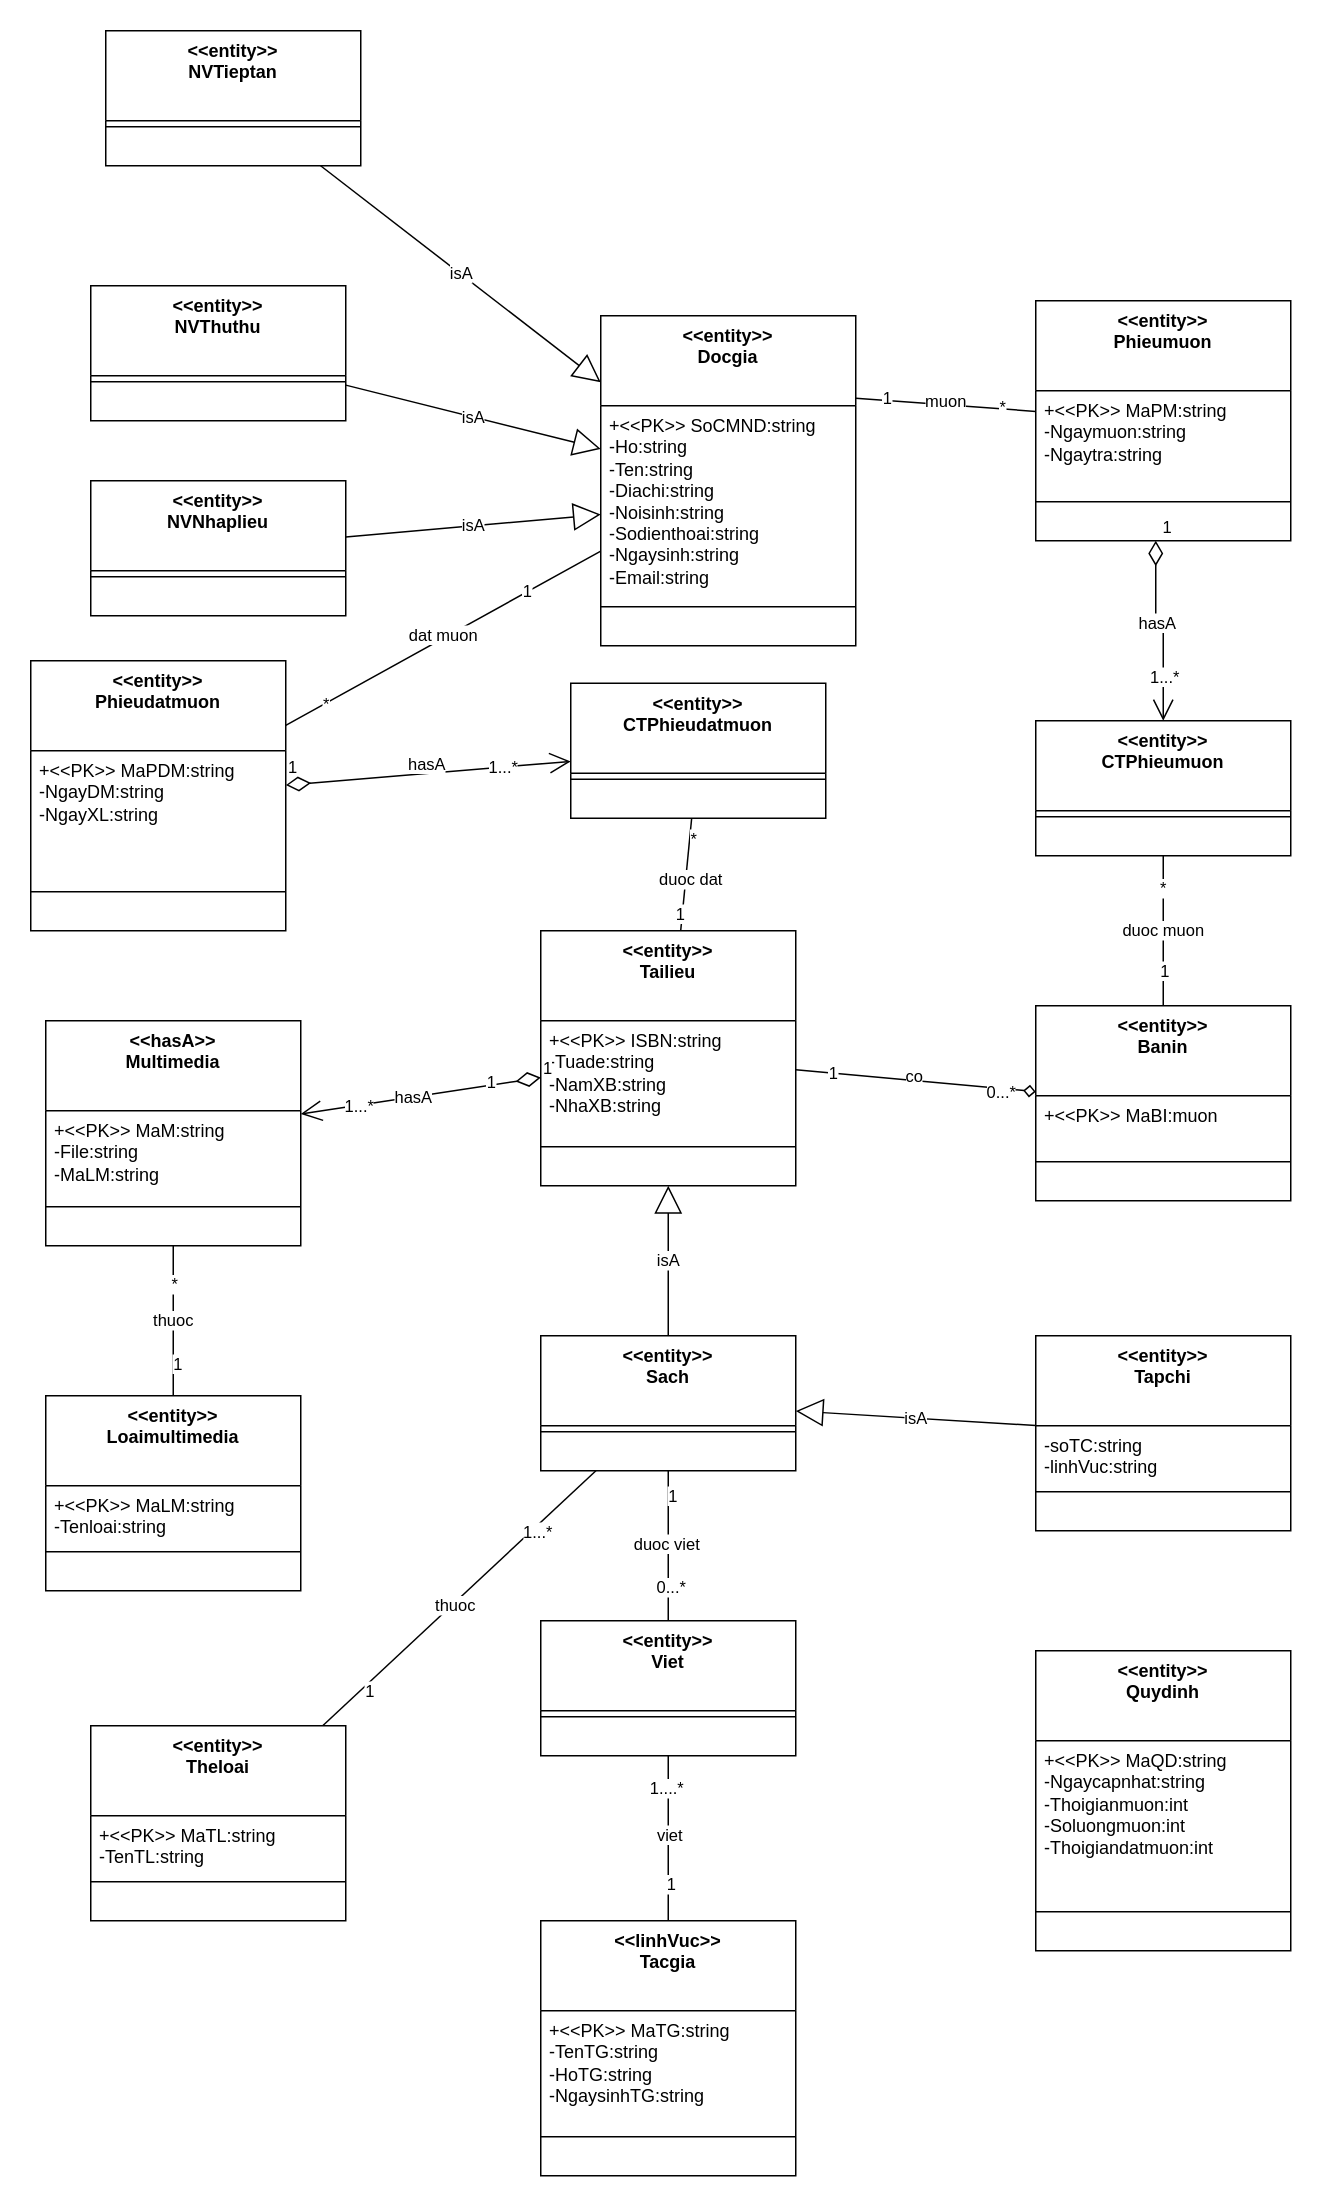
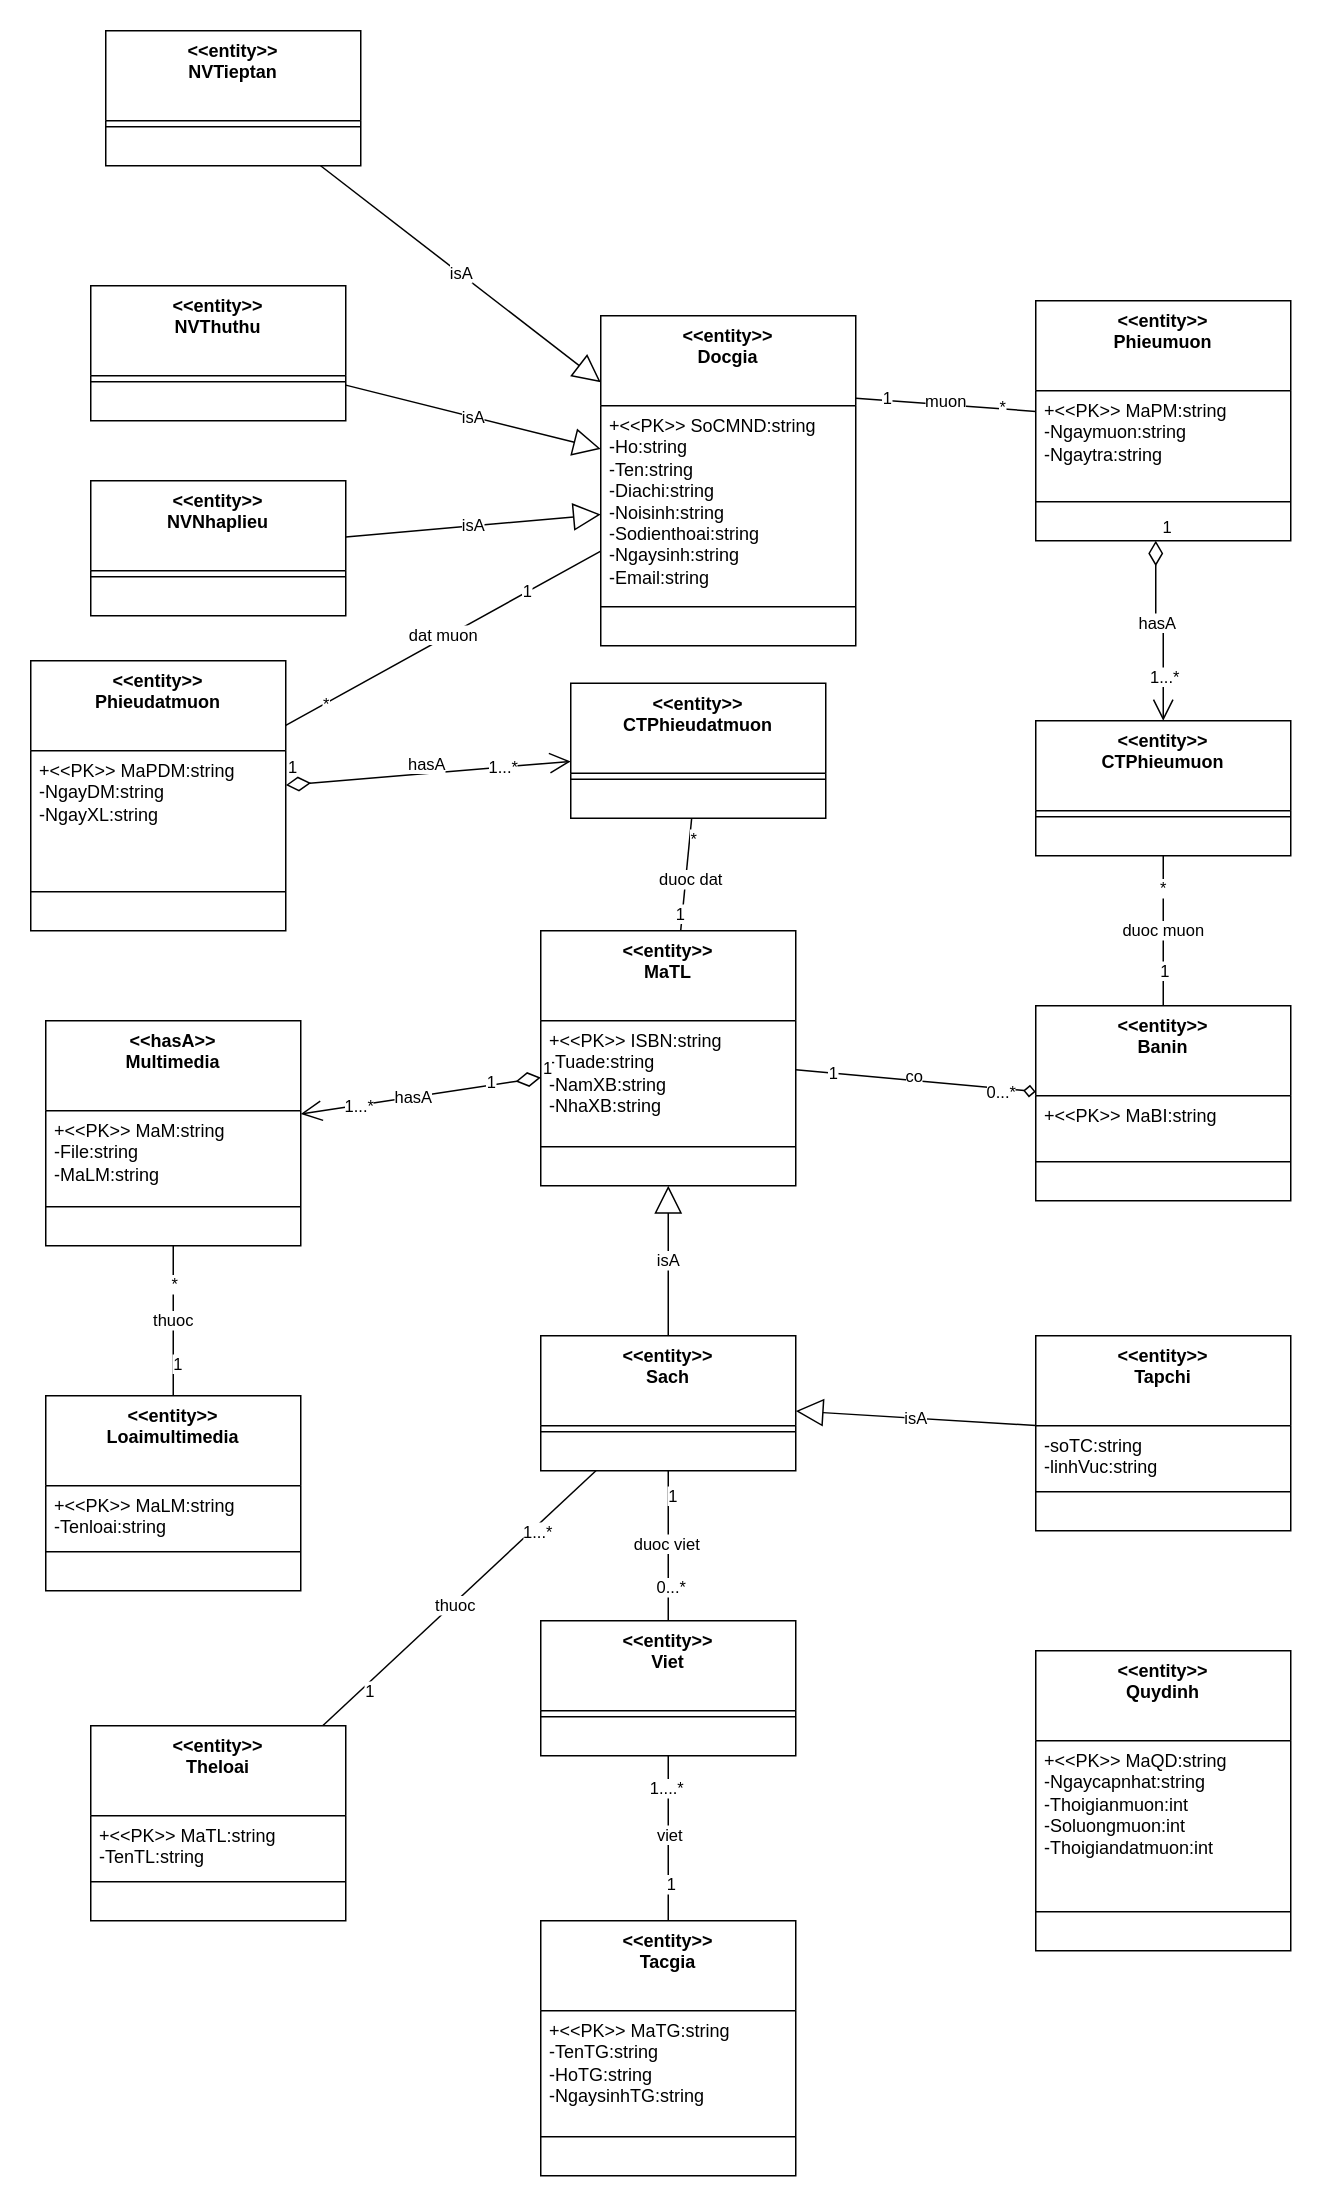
- <mxCell id="43" value="&amp;lt;&amp;lt;entity&amp;gt;&amp;gt;&lt;div&gt;Tailieu&lt;/div&gt;" style="swimlane;fontStyle=1;align=center;verticalAlign=top;childLayout=stackLayout;horizontal=1;startSize=60;horizontalStack=0;resizeParent=1;resizeParentMax=0;resizeLast=0;collapsible=1;marginBottom=0;whiteSpace=wrap;html=1;" vertex="1" parent="1"><mxGeometry x="360" y="620" width="170" height="170" as="geometry" /></mxCell>
+ <mxCell id="43" value="&amp;lt;&amp;lt;entity&amp;gt;&amp;gt;&lt;div&gt;MaTL&lt;/div&gt;" style="swimlane;fontStyle=1;align=center;verticalAlign=top;childLayout=stackLayout;horizontal=1;startSize=60;horizontalStack=0;resizeParent=1;resizeParentMax=0;resizeLast=0;collapsible=1;marginBottom=0;whiteSpace=wrap;html=1;" vertex="1" parent="1"><mxGeometry x="360" y="620" width="170" height="170" as="geometry" /></mxCell>
- <mxCell id="33" value="+&amp;lt;&amp;lt;PK&amp;gt;&amp;gt; MaBI:muon" style="text;strokeColor=none;fillColor=none;align=left;verticalAlign=top;spacingLeft=4;spacingRight=4;overflow=hidden;rotatable=0;points=[[0,0.5],[1,0.5]];portConstraint=eastwest;whiteSpace=wrap;html=1;" vertex="1" parent="32"><mxGeometry y="60" width="170" height="40" as="geometry" /></mxCell>
+ <mxCell id="33" value="+&amp;lt;&amp;lt;PK&amp;gt;&amp;gt; MaBI:string" style="text;strokeColor=none;fillColor=none;align=left;verticalAlign=top;spacingLeft=4;spacingRight=4;overflow=hidden;rotatable=0;points=[[0,0.5],[1,0.5]];portConstraint=eastwest;whiteSpace=wrap;html=1;" vertex="1" parent="32"><mxGeometry y="60" width="170" height="40" as="geometry" /></mxCell>
- <mxCell id="55" value="&amp;lt;&amp;lt;linhVuc&amp;gt;&amp;gt;&lt;div&gt;Tacgia&lt;/div&gt;" style="swimlane;fontStyle=1;align=center;verticalAlign=top;childLayout=stackLayout;horizontal=1;startSize=60;horizontalStack=0;resizeParent=1;resizeParentMax=0;resizeLast=0;collapsible=1;marginBottom=0;whiteSpace=wrap;html=1;" vertex="1" parent="1"><mxGeometry x="360" y="1280" width="170" height="170" as="geometry" /></mxCell>
+ <mxCell id="55" value="&amp;lt;&amp;lt;entity&amp;gt;&amp;gt;&lt;div&gt;Tacgia&lt;/div&gt;" style="swimlane;fontStyle=1;align=center;verticalAlign=top;childLayout=stackLayout;horizontal=1;startSize=60;horizontalStack=0;resizeParent=1;resizeParentMax=0;resizeLast=0;collapsible=1;marginBottom=0;whiteSpace=wrap;html=1;" vertex="1" parent="1"><mxGeometry x="360" y="1280" width="170" height="170" as="geometry" /></mxCell>
